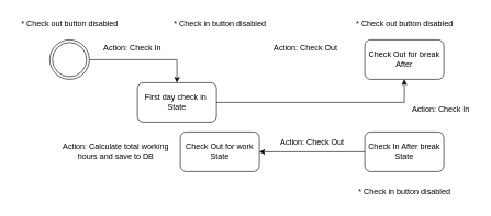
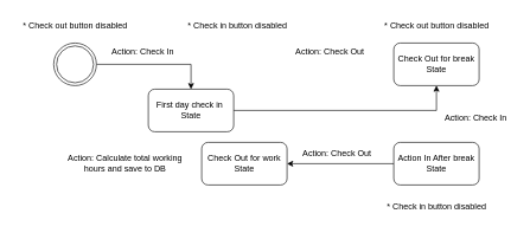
- <mxCell id="4" value="Check Out for break After" style="whiteSpace=wrap;html=1;rounded=1;" parent="1" vertex="1"><mxGeometry x="553" y="60" width="120" height="60" as="geometry" /></mxCell>
+ <mxCell id="4" value="Check Out for break State" style="whiteSpace=wrap;html=1;rounded=1;" parent="1" vertex="1"><mxGeometry x="553" y="60" width="120" height="60" as="geometry" /></mxCell>
- <mxCell id="8" value="Check Out for work State" style="whiteSpace=wrap;html=1;rounded=1;" parent="1" vertex="1"><mxGeometry x="273" y="200" width="120" height="60" as="geometry" /></mxCell>
+ <mxCell id="8" value="Check Out for work State" style="whiteSpace=wrap;html=1;rounded=1;" parent="1" vertex="1"><mxGeometry x="283" y="200" width="120" height="60" as="geometry" /></mxCell>
- <mxCell id="7" value="Check In After break State" style="whiteSpace=wrap;html=1;rounded=1;" parent="1" vertex="1"><mxGeometry x="553" y="200" width="120" height="60" as="geometry" /></mxCell>
+ <mxCell id="7" value="Action In After break State" style="whiteSpace=wrap;html=1;rounded=1;" parent="1" vertex="1"><mxGeometry x="553" y="200" width="120" height="60" as="geometry" /></mxCell>
